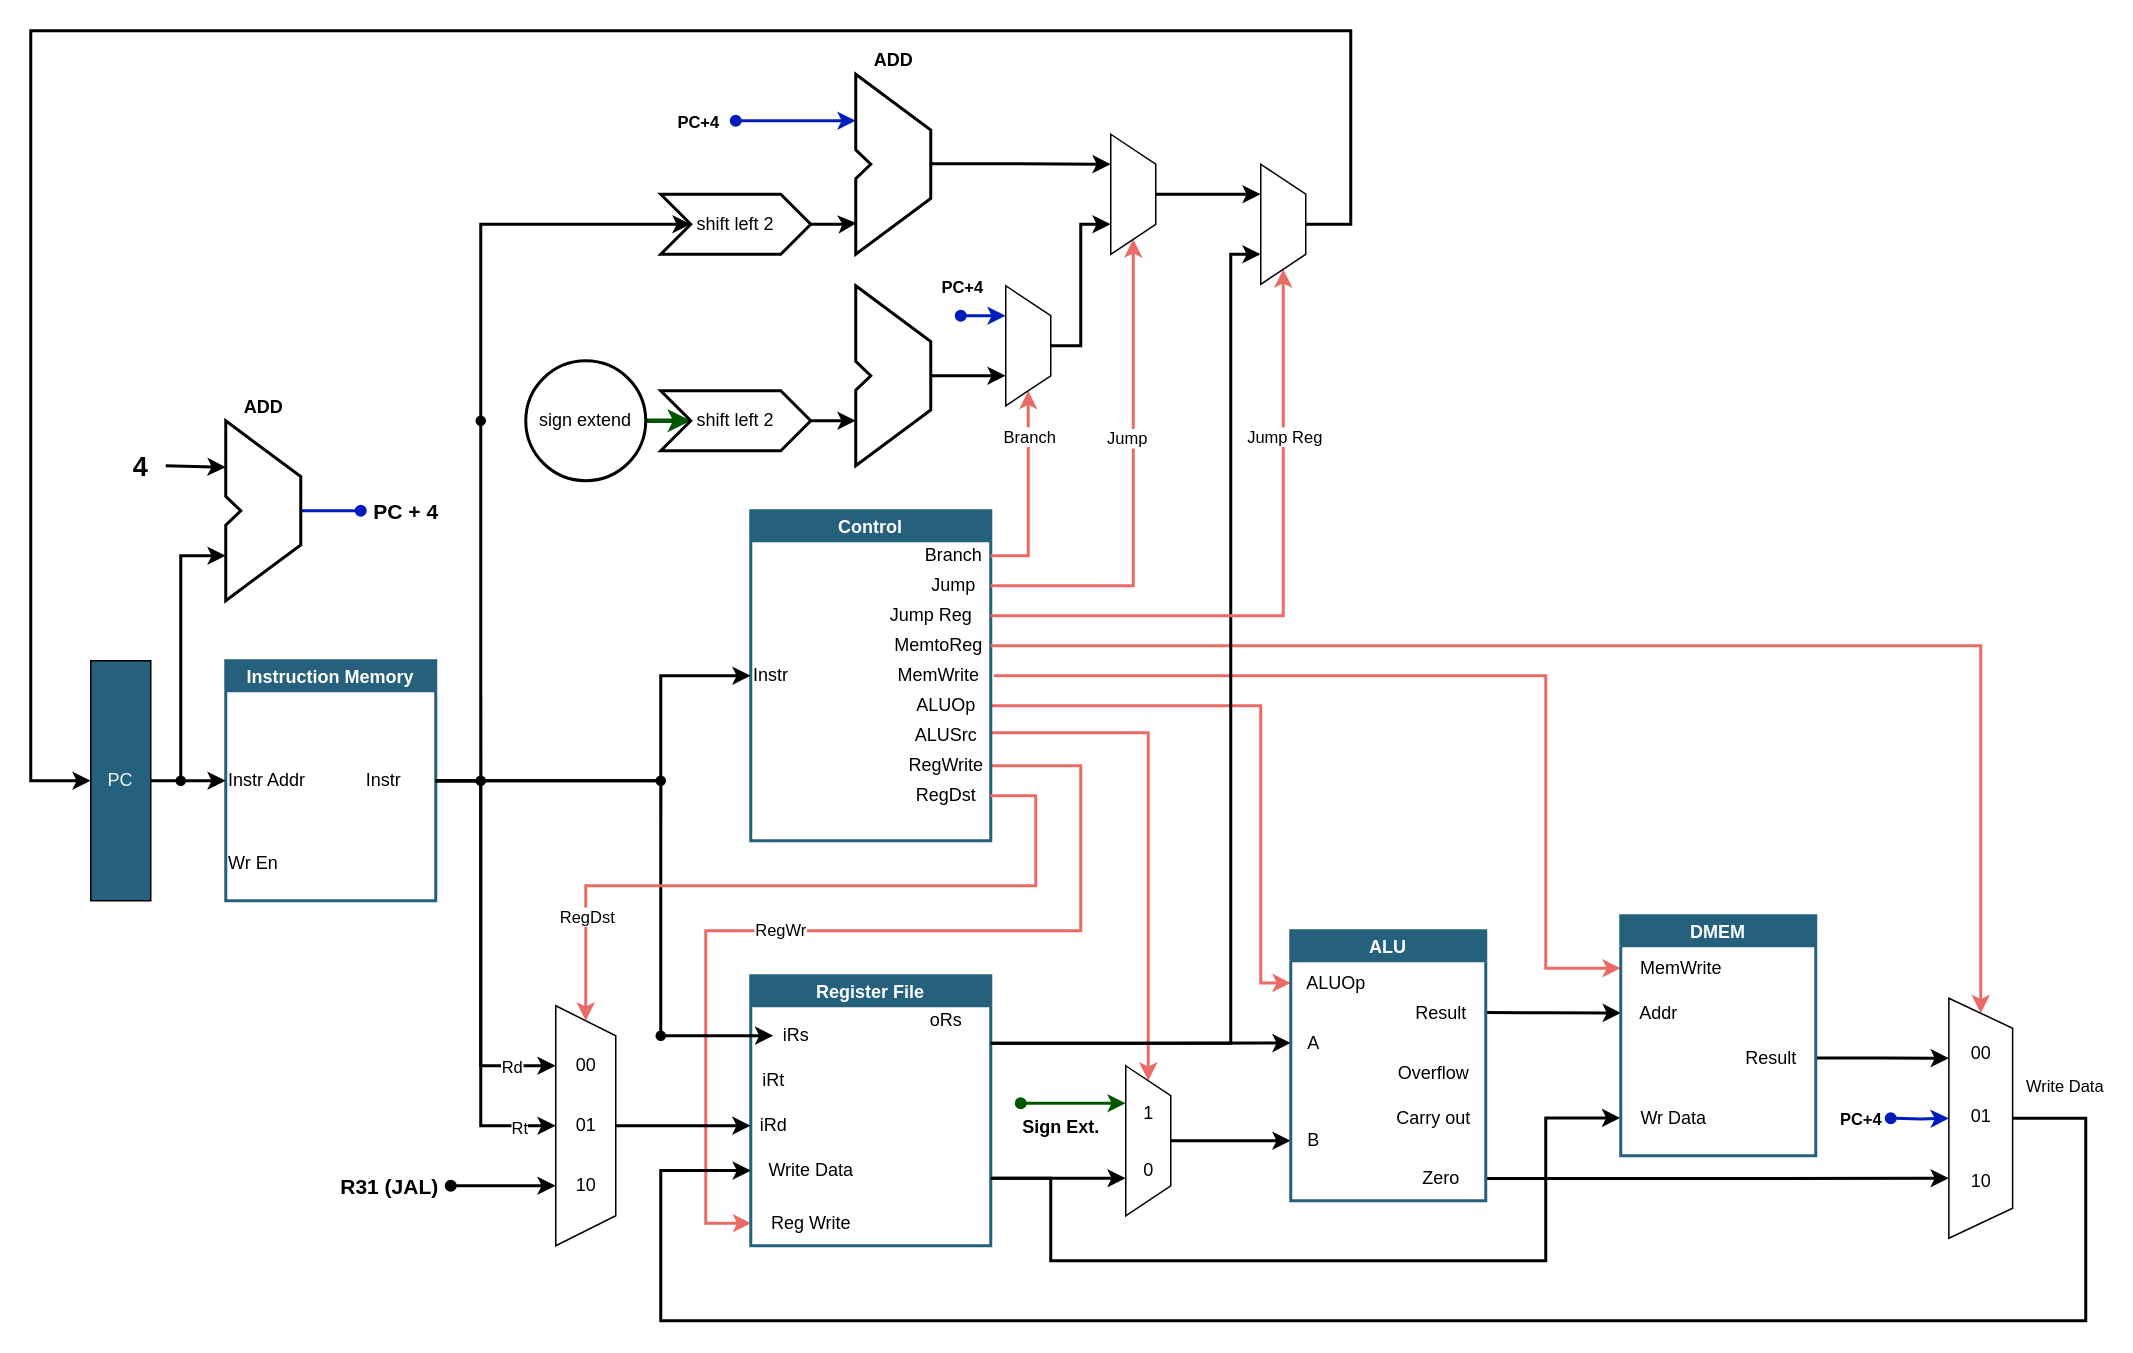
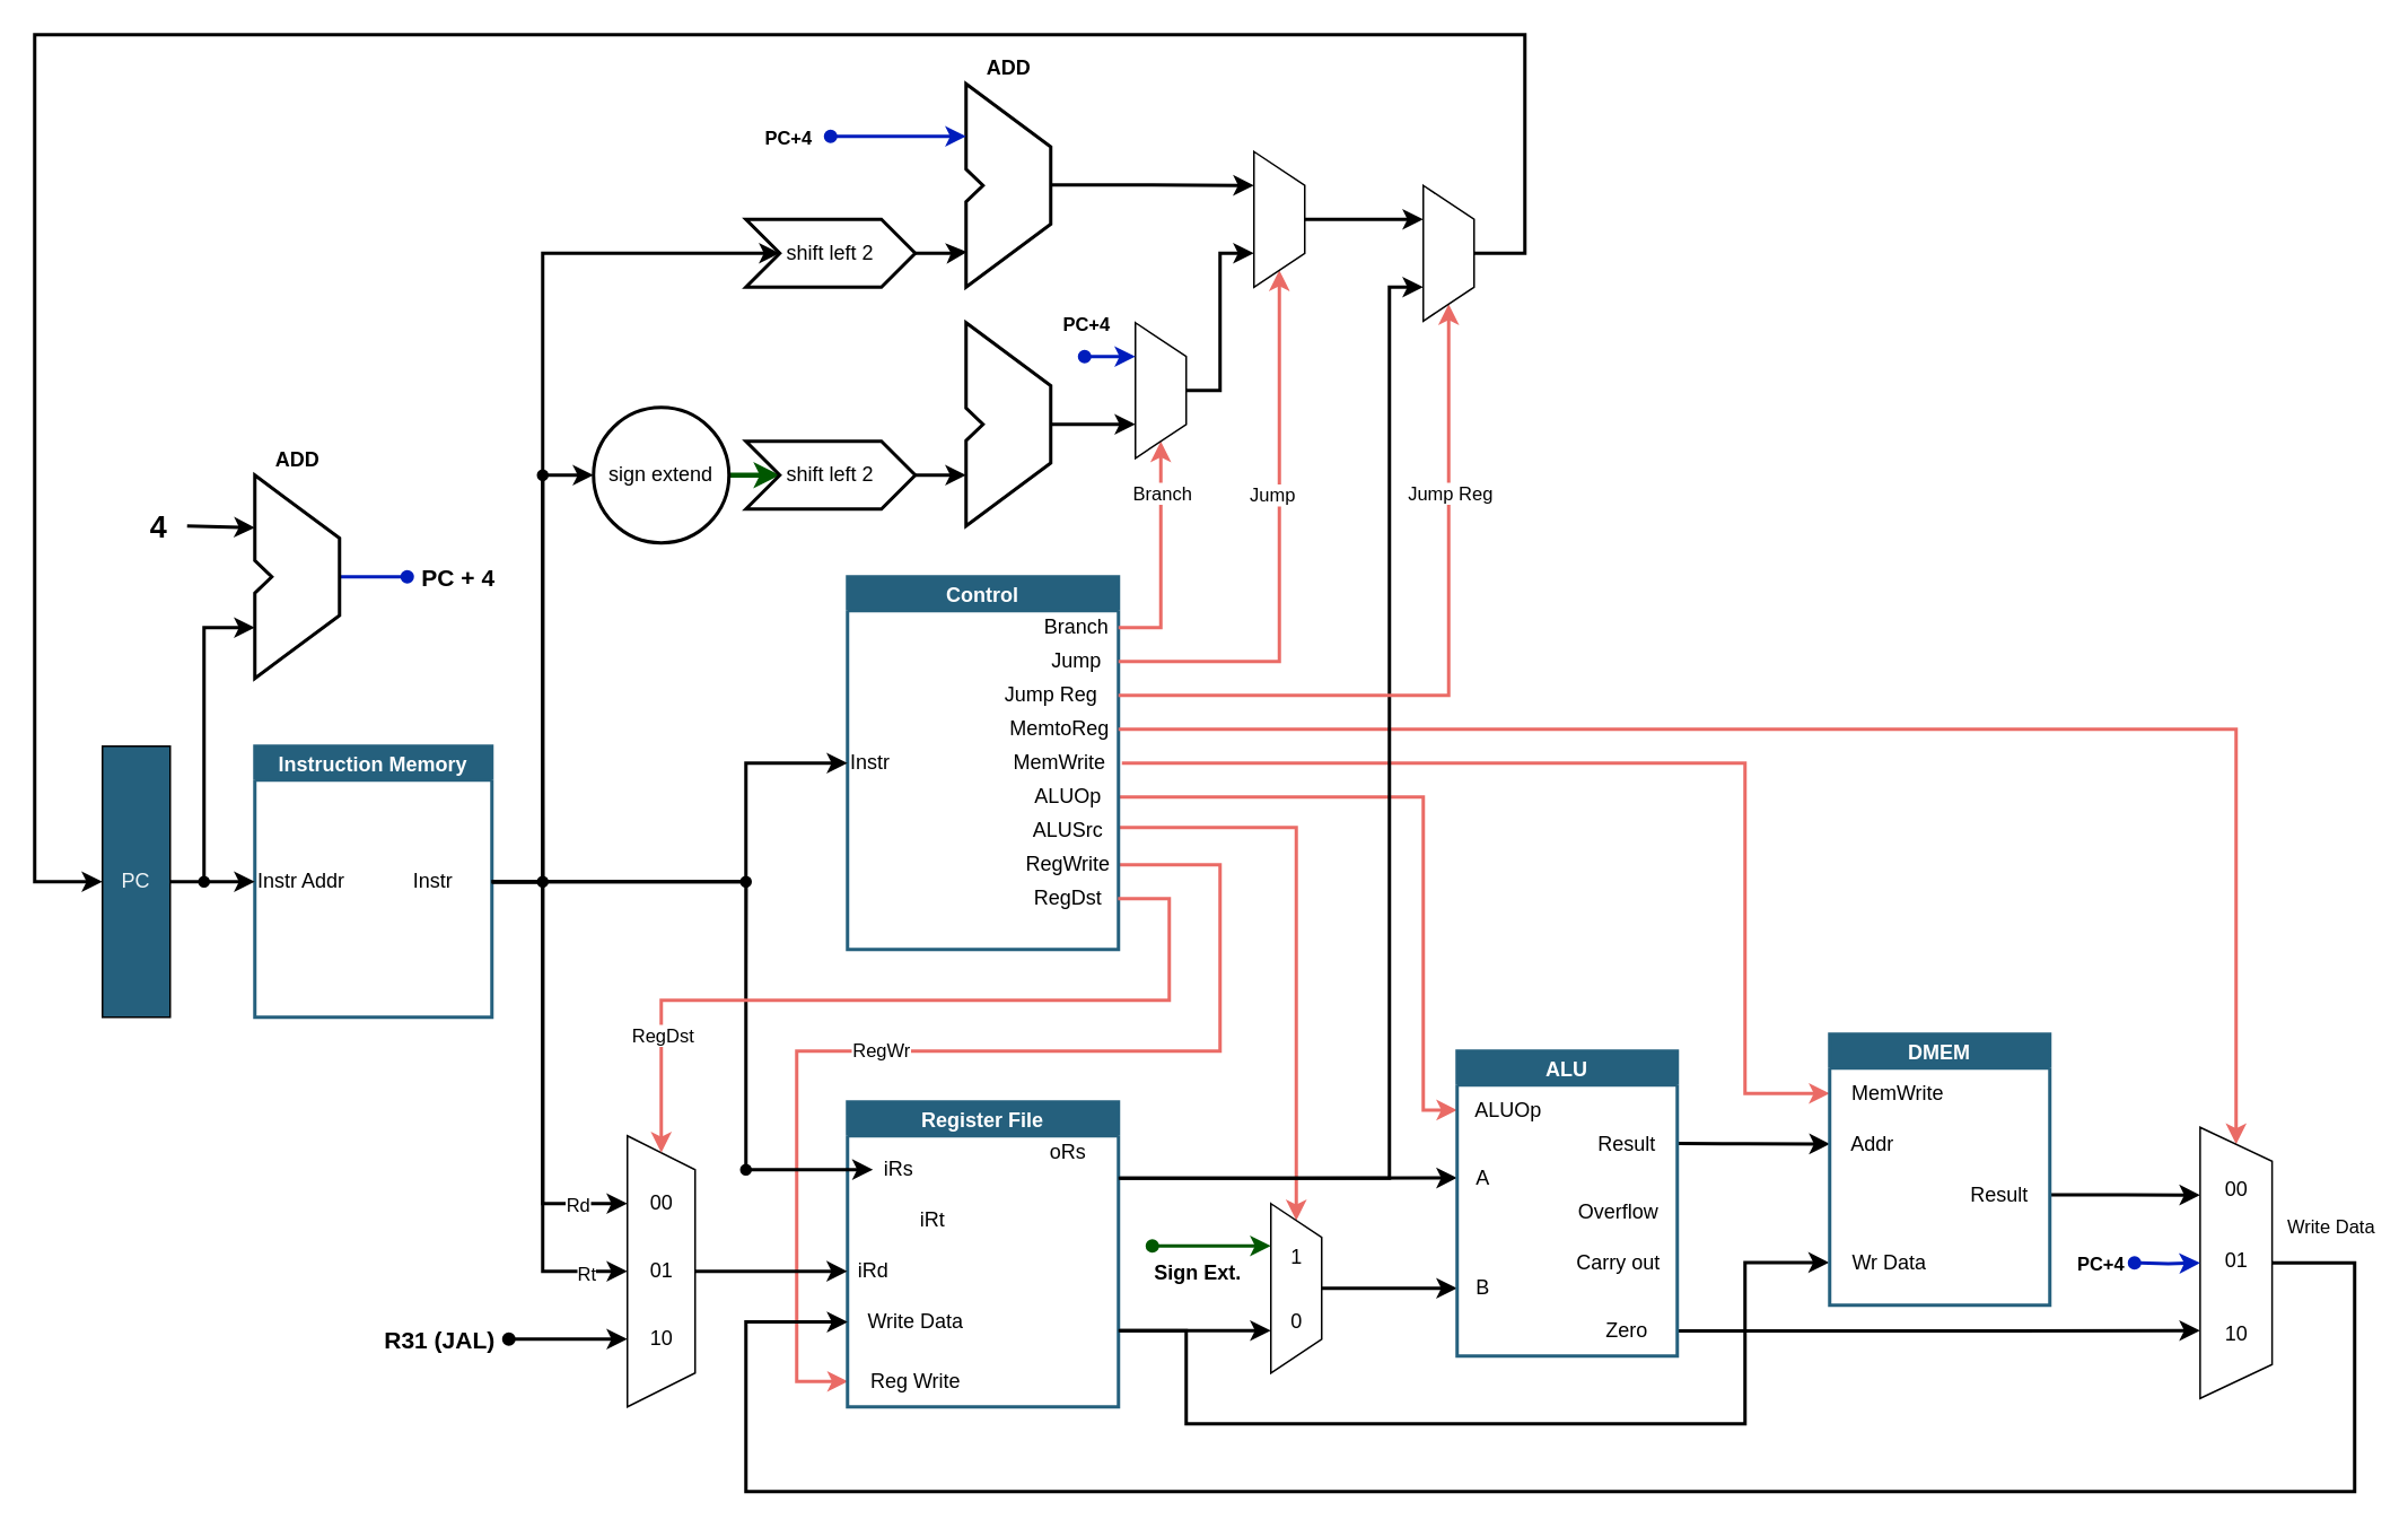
+ <mxCell id="63" style="edgeStyle=orthogonalEdgeStyle;rounded=0;orthogonalLoop=1;jettySize=auto;html=1;strokeColor=#000000;entryX=0;entryY=0.5;entryDx=0;entryDy=0;exitX=1;exitY=0.5;exitDx=0;exitDy=0;strokeWidth=2;" parent="1" target="64" edge="1" source="10"><mxGeometry relative="1" as="geometry"><mxPoint x="310" y="510" as="sourcePoint" /><Array as="points"><mxPoint x="320" y="520" /><mxPoint x="320" y="280" /></Array><mxPoint x="430" y="860" as="targetPoint" /></mxGeometry></mxCell>
- <mxCell id="13" value="Wr En" style="text;html=1;align=left;verticalAlign=middle;resizable=0;points=[];autosize=1;strokeColor=none;fillColor=none;" parent="10" vertex="1"><mxGeometry y="120" width="60" height="30" as="geometry" /></mxCell>
- <mxCell id="19" value="iRt" style="text;html=1;align=center;verticalAlign=middle;resizable=0;points=[];autosize=1;strokeColor=none;fillColor=none;fontFamily=Helvetica;" parent="16" vertex="1"><mxGeometry y="60" width="30" height="20" as="geometry" /></mxCell>
+ <mxCell id="19" value="iRt" style="text;html=1;align=center;verticalAlign=middle;resizable=0;points=[];autosize=1;strokeColor=none;fillColor=none;fontFamily=Helvetica;" parent="16" vertex="1"><mxGeometry x="35" y="60" width="30" height="20" as="geometry" /></mxCell>
